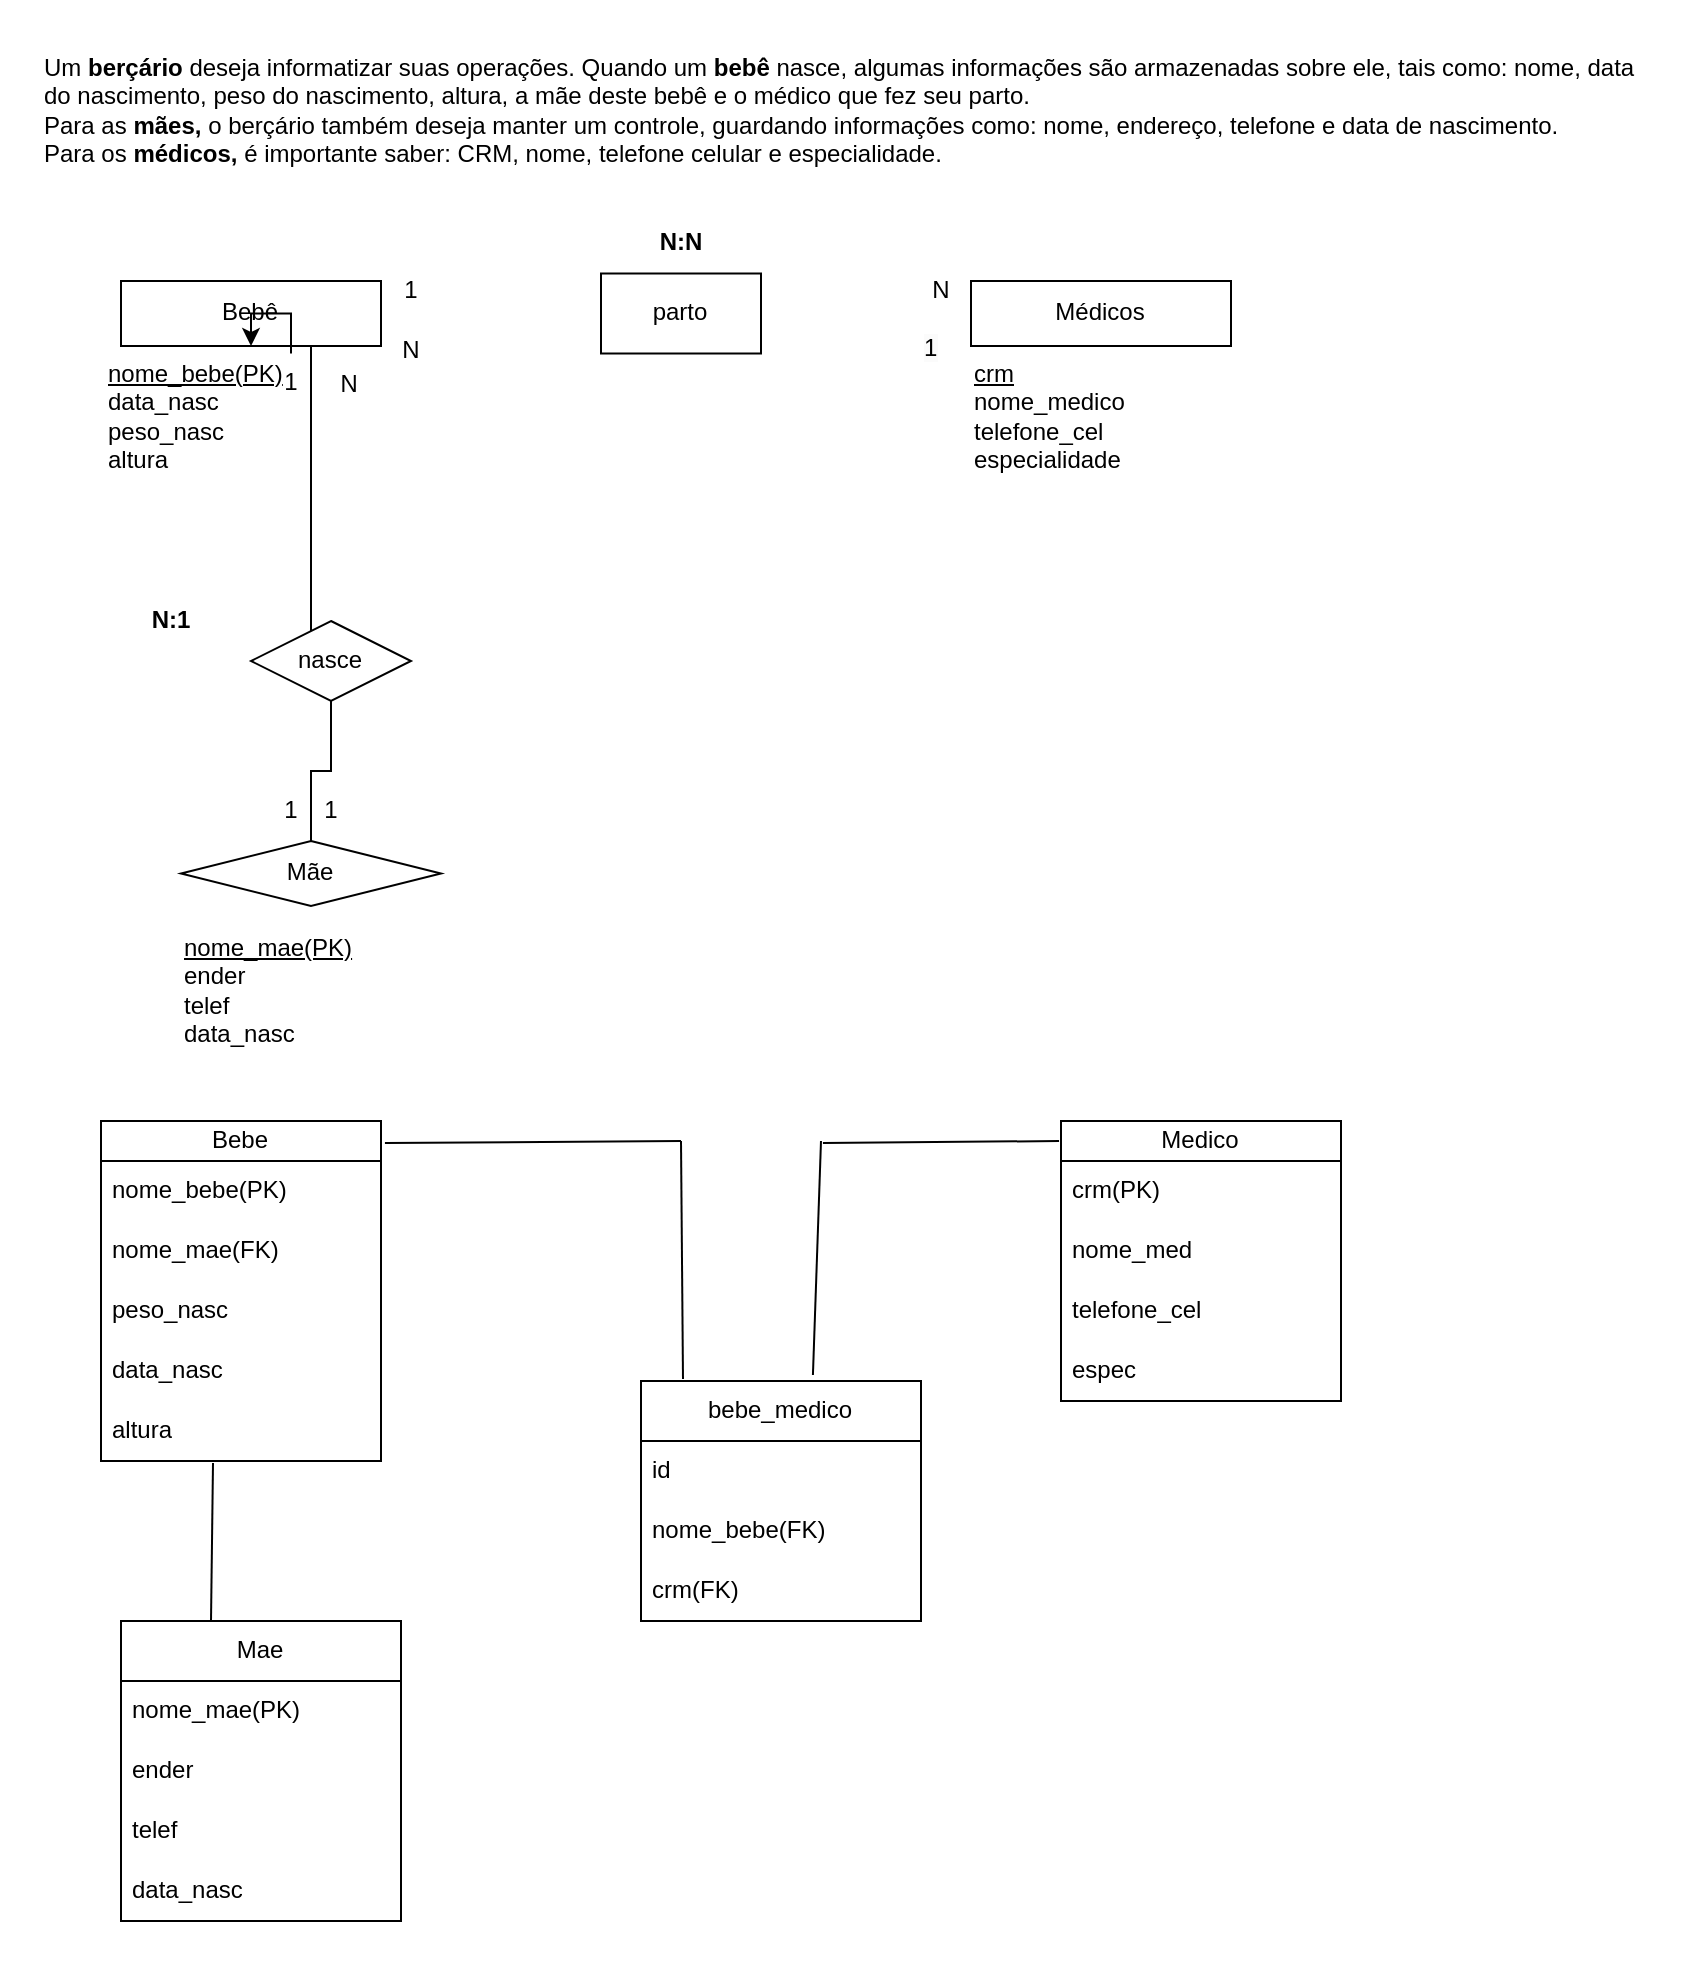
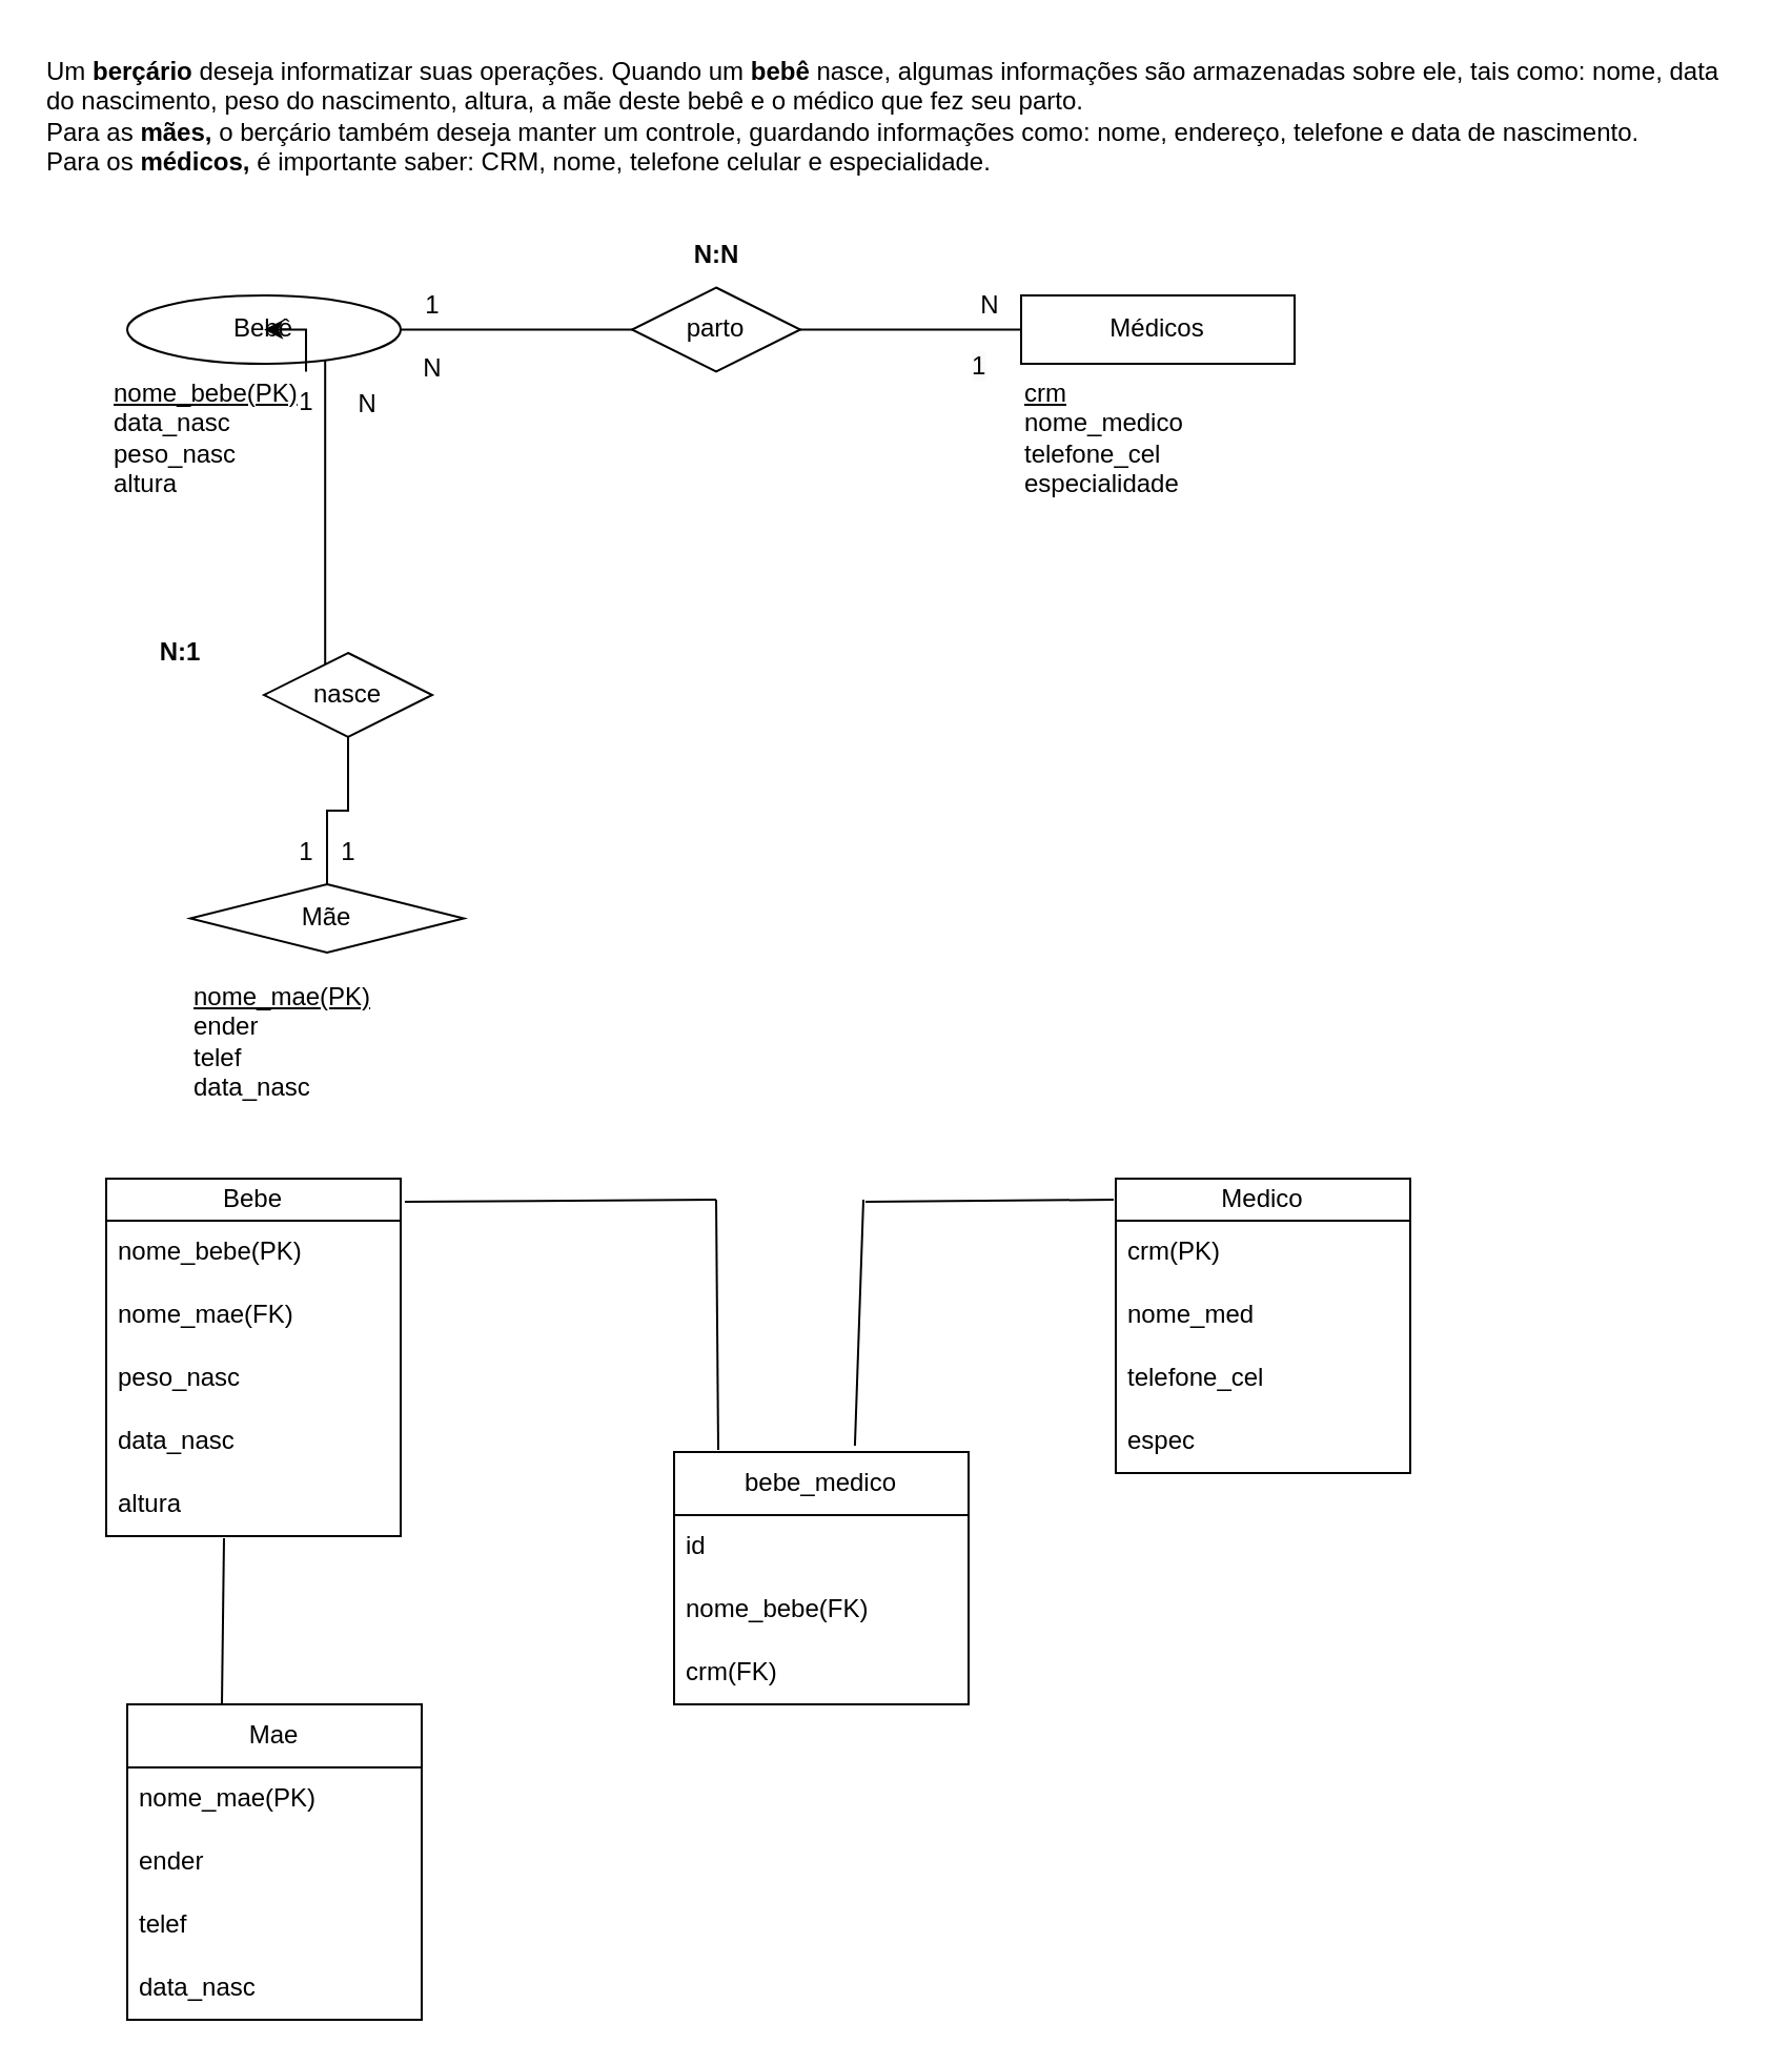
- <mxCell id="3" value="Bebê" style="rounded=0;whiteSpace=wrap;html=1;" parent="1" vertex="1"><mxGeometry x="60" y="140" width="130" height="32.5" as="geometry" /></mxCell>
+ <mxCell id="3" value="Bebê" style="ellipse;whiteSpace=wrap;html=1;" parent="1" vertex="1"><mxGeometry x="60" y="140" width="130" height="32.5" as="geometry" /></mxCell>
+ <mxCell id="8" style="edgeStyle=orthogonalEdgeStyle;rounded=0;orthogonalLoop=1;jettySize=auto;html=1;endArrow=none;endFill=0;" parent="1" source="9" target="3" edge="1"><mxGeometry relative="1" as="geometry" /></mxCell>
- <mxCell id="11" value="parto" style="whiteSpace=wrap;html=1;rounded=0;" parent="1" vertex="1"><mxGeometry x="300" y="136.25" width="80" height="40" as="geometry" /></mxCell>
+ <mxCell id="11" value="parto" style="rhombus;whiteSpace=wrap;html=1;" parent="1" vertex="1"><mxGeometry x="300" y="136.25" width="80" height="40" as="geometry" /></mxCell>
